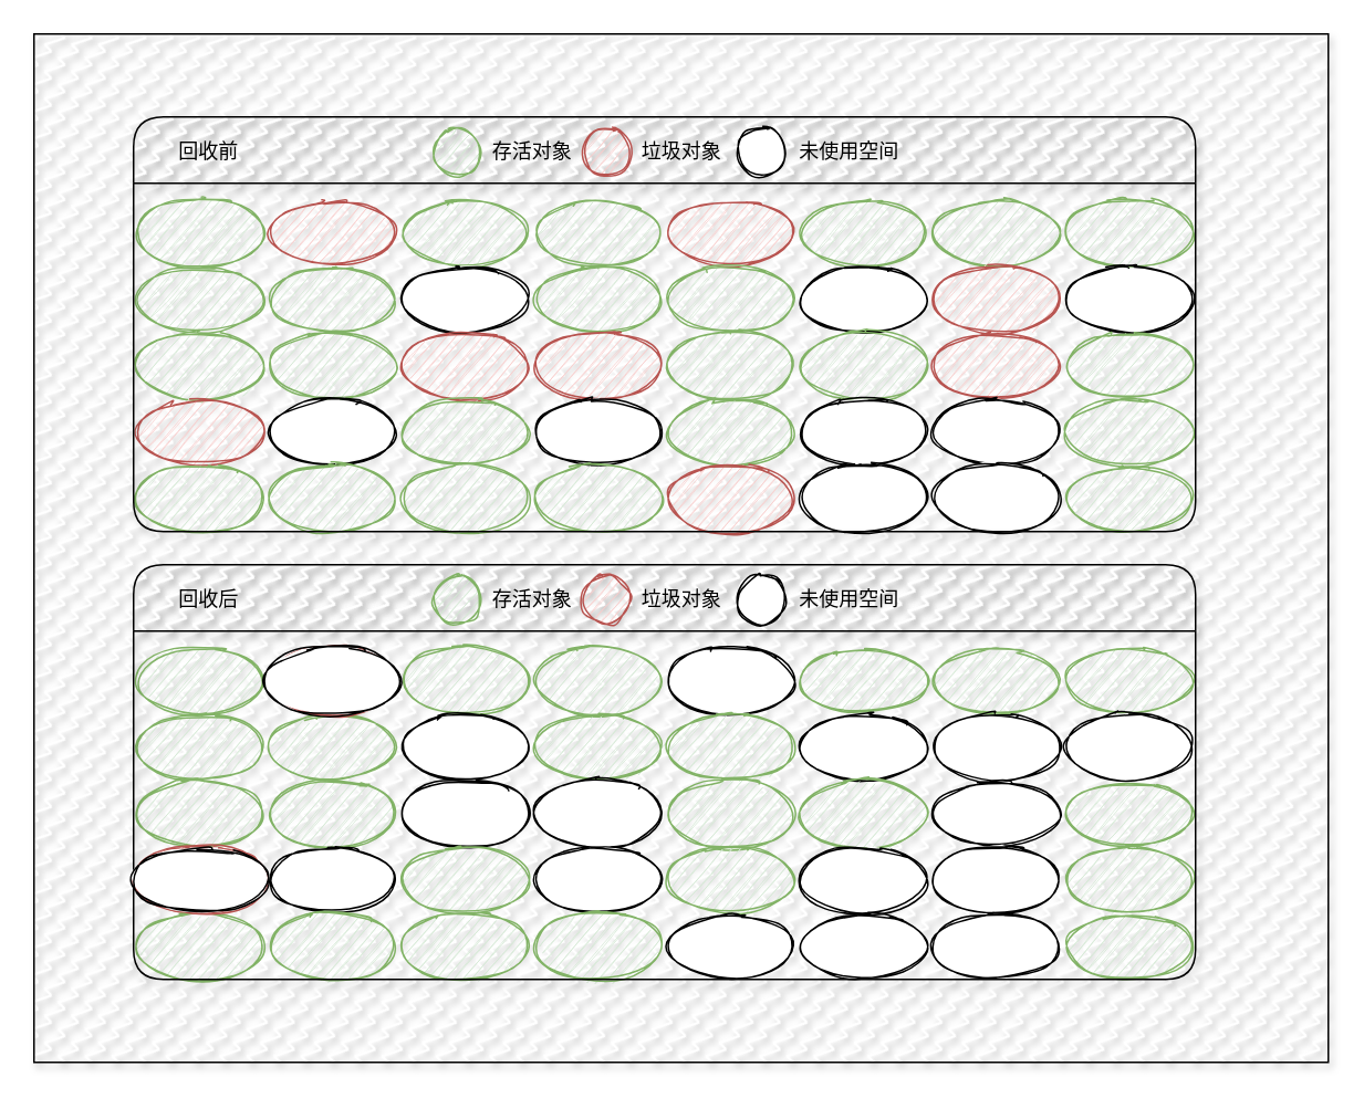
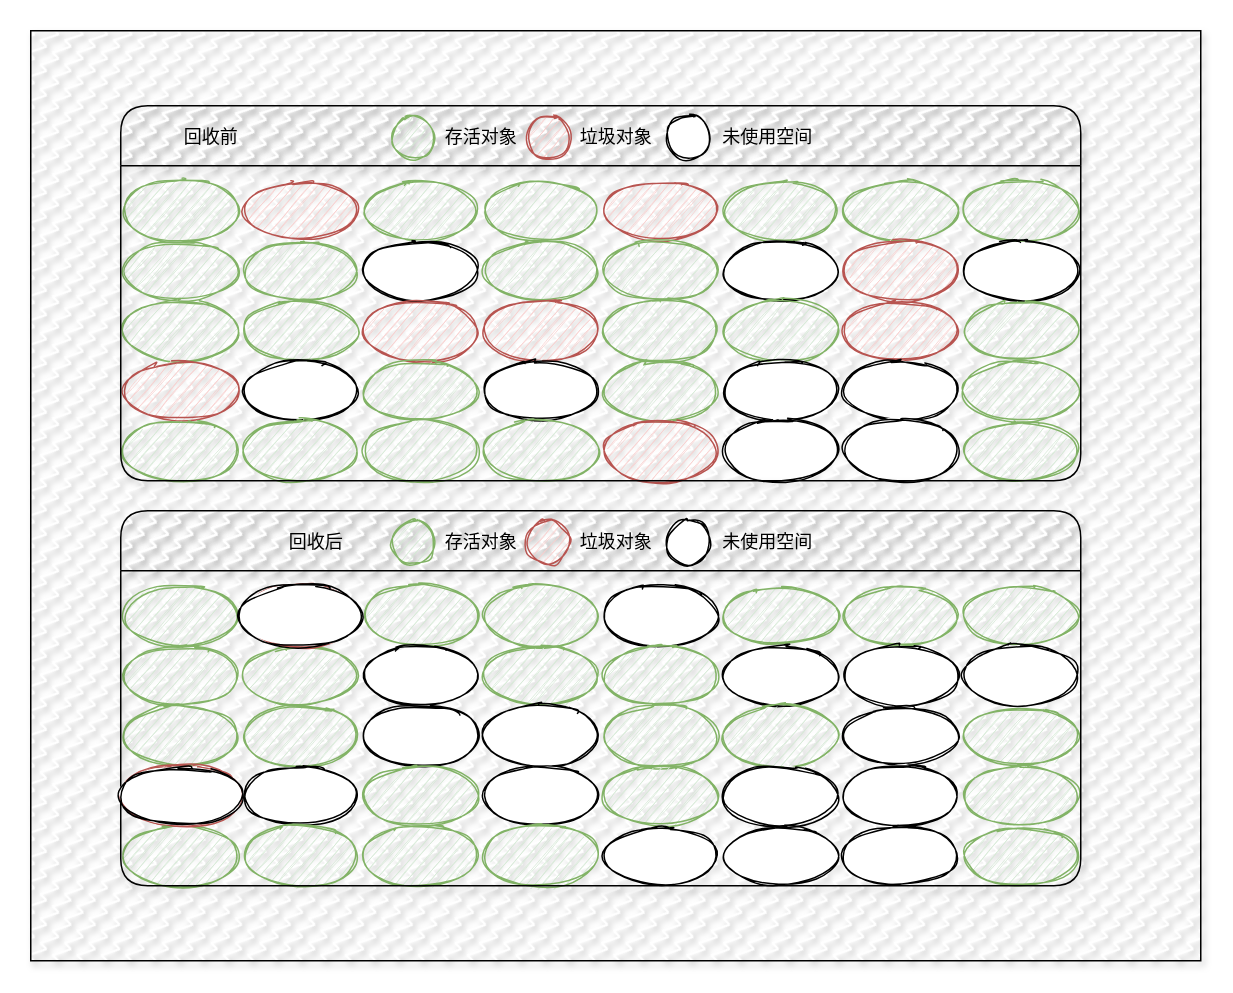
- <mxCell id="47" value="回收前" style="text;html=1;align=center;verticalAlign=middle;resizable=0;points=[];autosize=1;strokeColor=none;fillColor=none;fontFamily=Comic Sans MS;" vertex="1" parent="43"><mxGeometry x="20" y="11" width="50" height="20" as="geometry" /></mxCell>
+ <mxCell id="47" value="回收前" style="text;html=1;align=center;verticalAlign=middle;resizable=0;points=[];autosize=1;strokeColor=none;fillColor=none;fontFamily=Comic Sans MS;" vertex="1" parent="43"><mxGeometry x="35" y="11" width="50" height="20" as="geometry" /></mxCell>
- <mxCell id="95" value="回收后" style="text;html=1;align=center;verticalAlign=middle;resizable=0;points=[];autosize=1;strokeColor=none;fillColor=none;fontFamily=Comic Sans MS;" vertex="1" parent="91"><mxGeometry x="20" y="11" width="50" height="20" as="geometry" /></mxCell>
+ <mxCell id="95" value="回收后" style="text;html=1;align=center;verticalAlign=middle;resizable=0;points=[];autosize=1;strokeColor=none;fillColor=none;fontFamily=Comic Sans MS;" vertex="1" parent="91"><mxGeometry x="105" y="11" width="50" height="20" as="geometry" /></mxCell>
